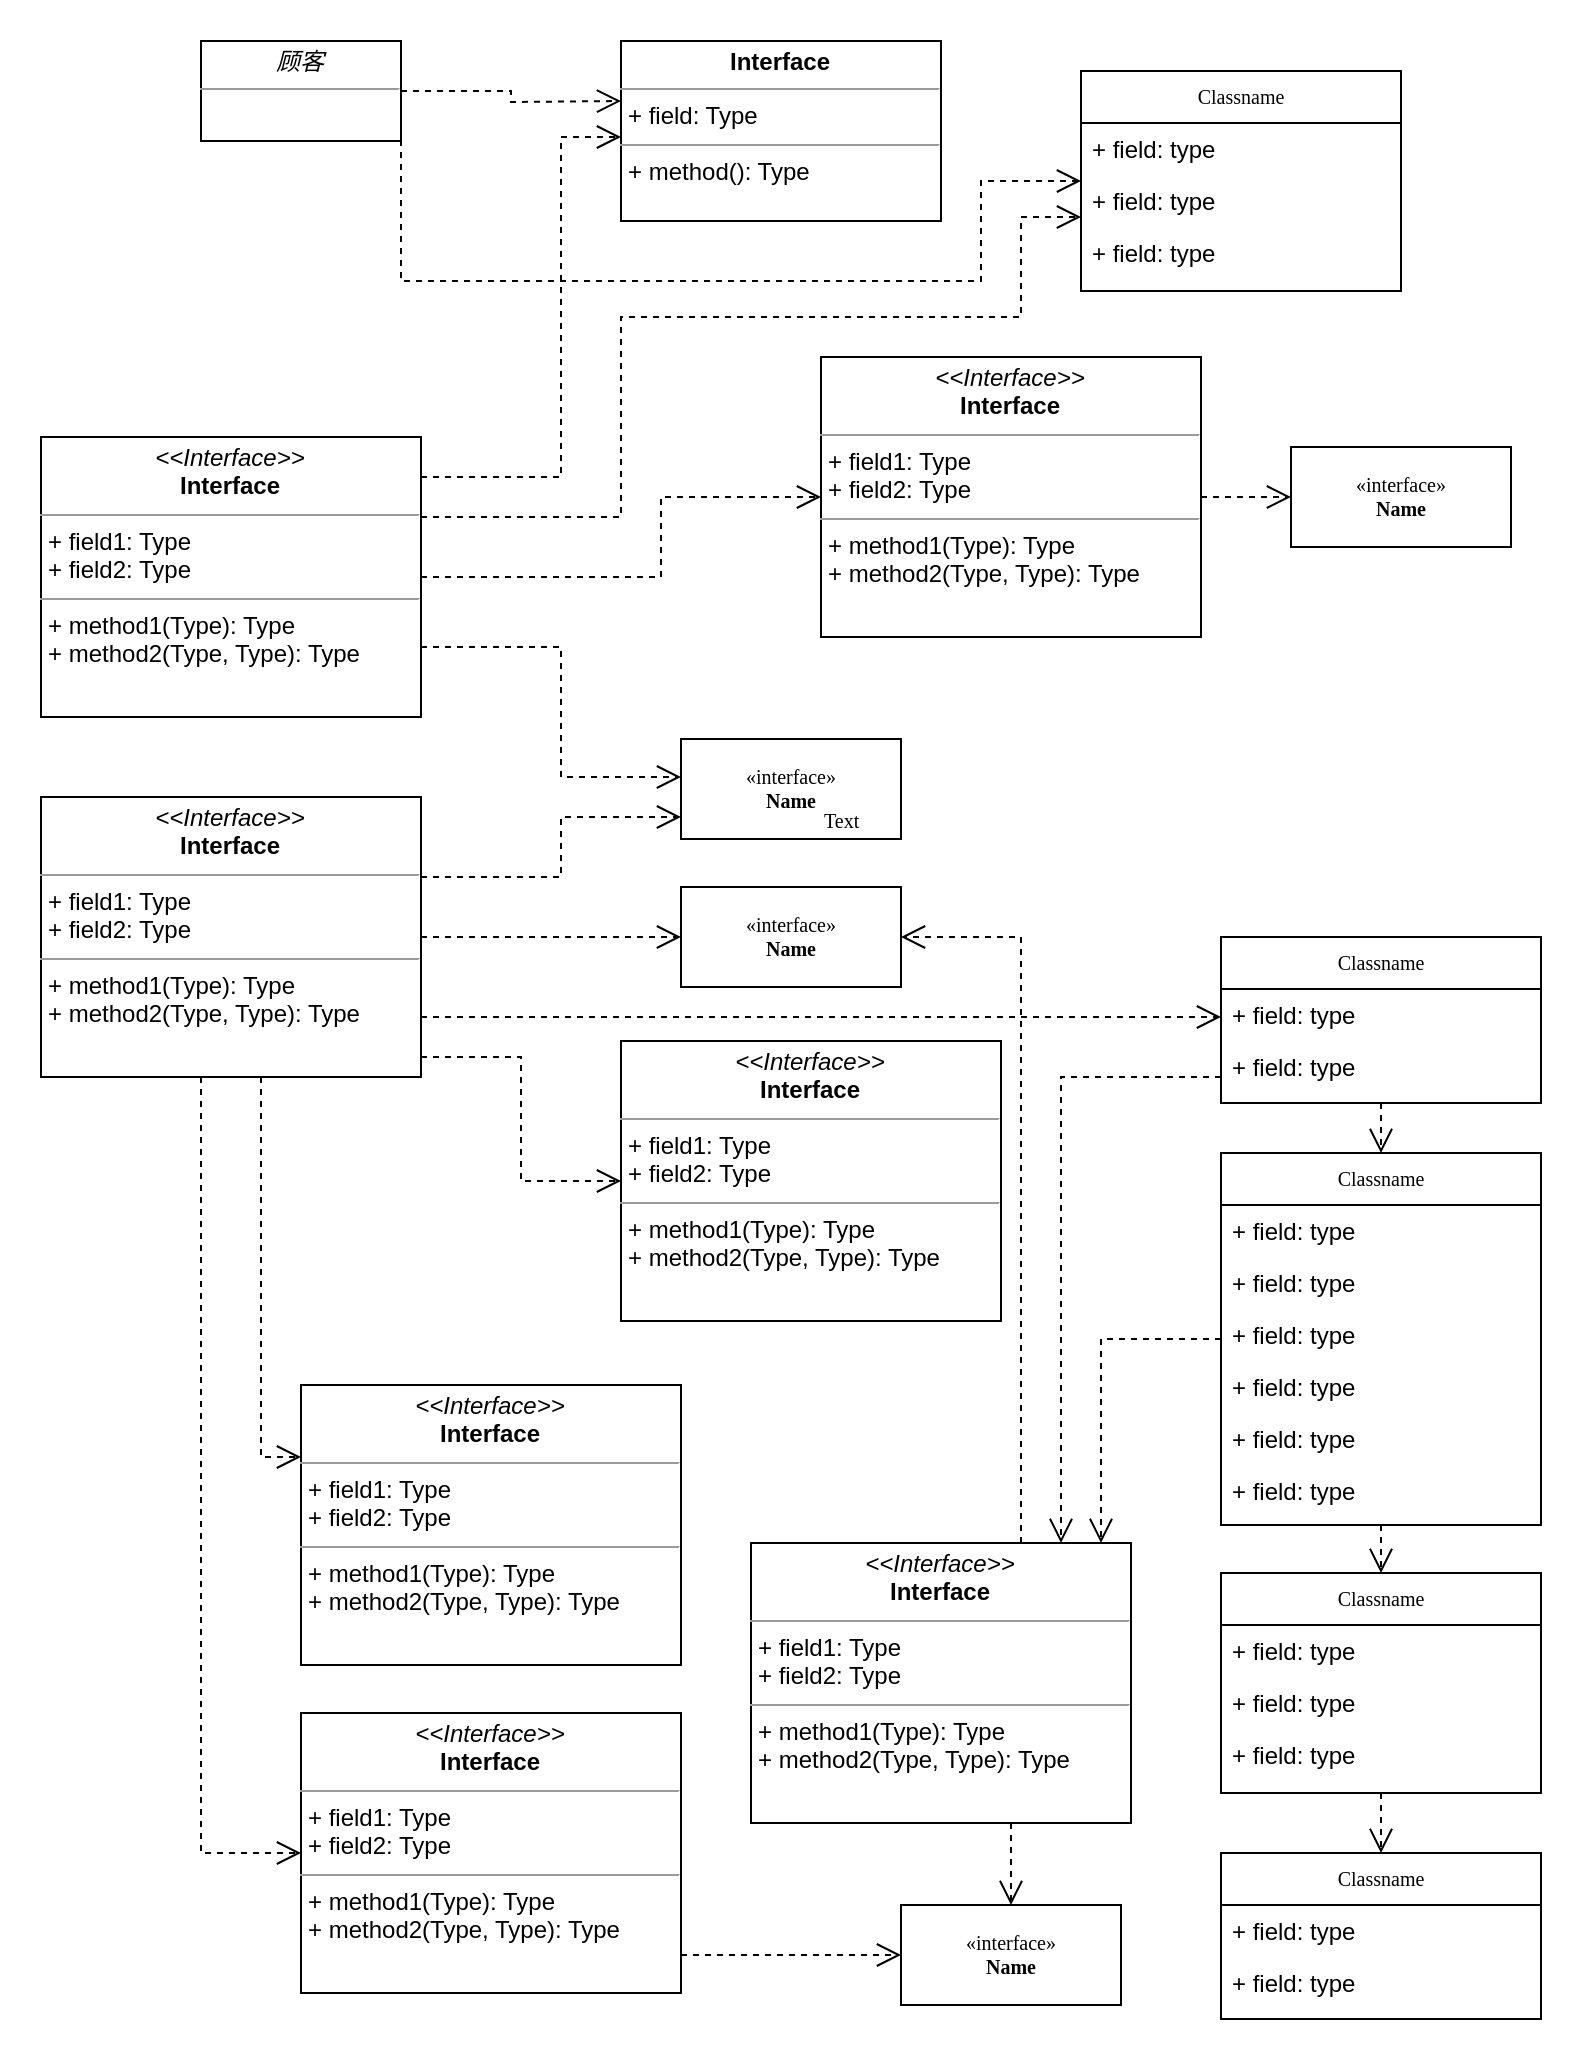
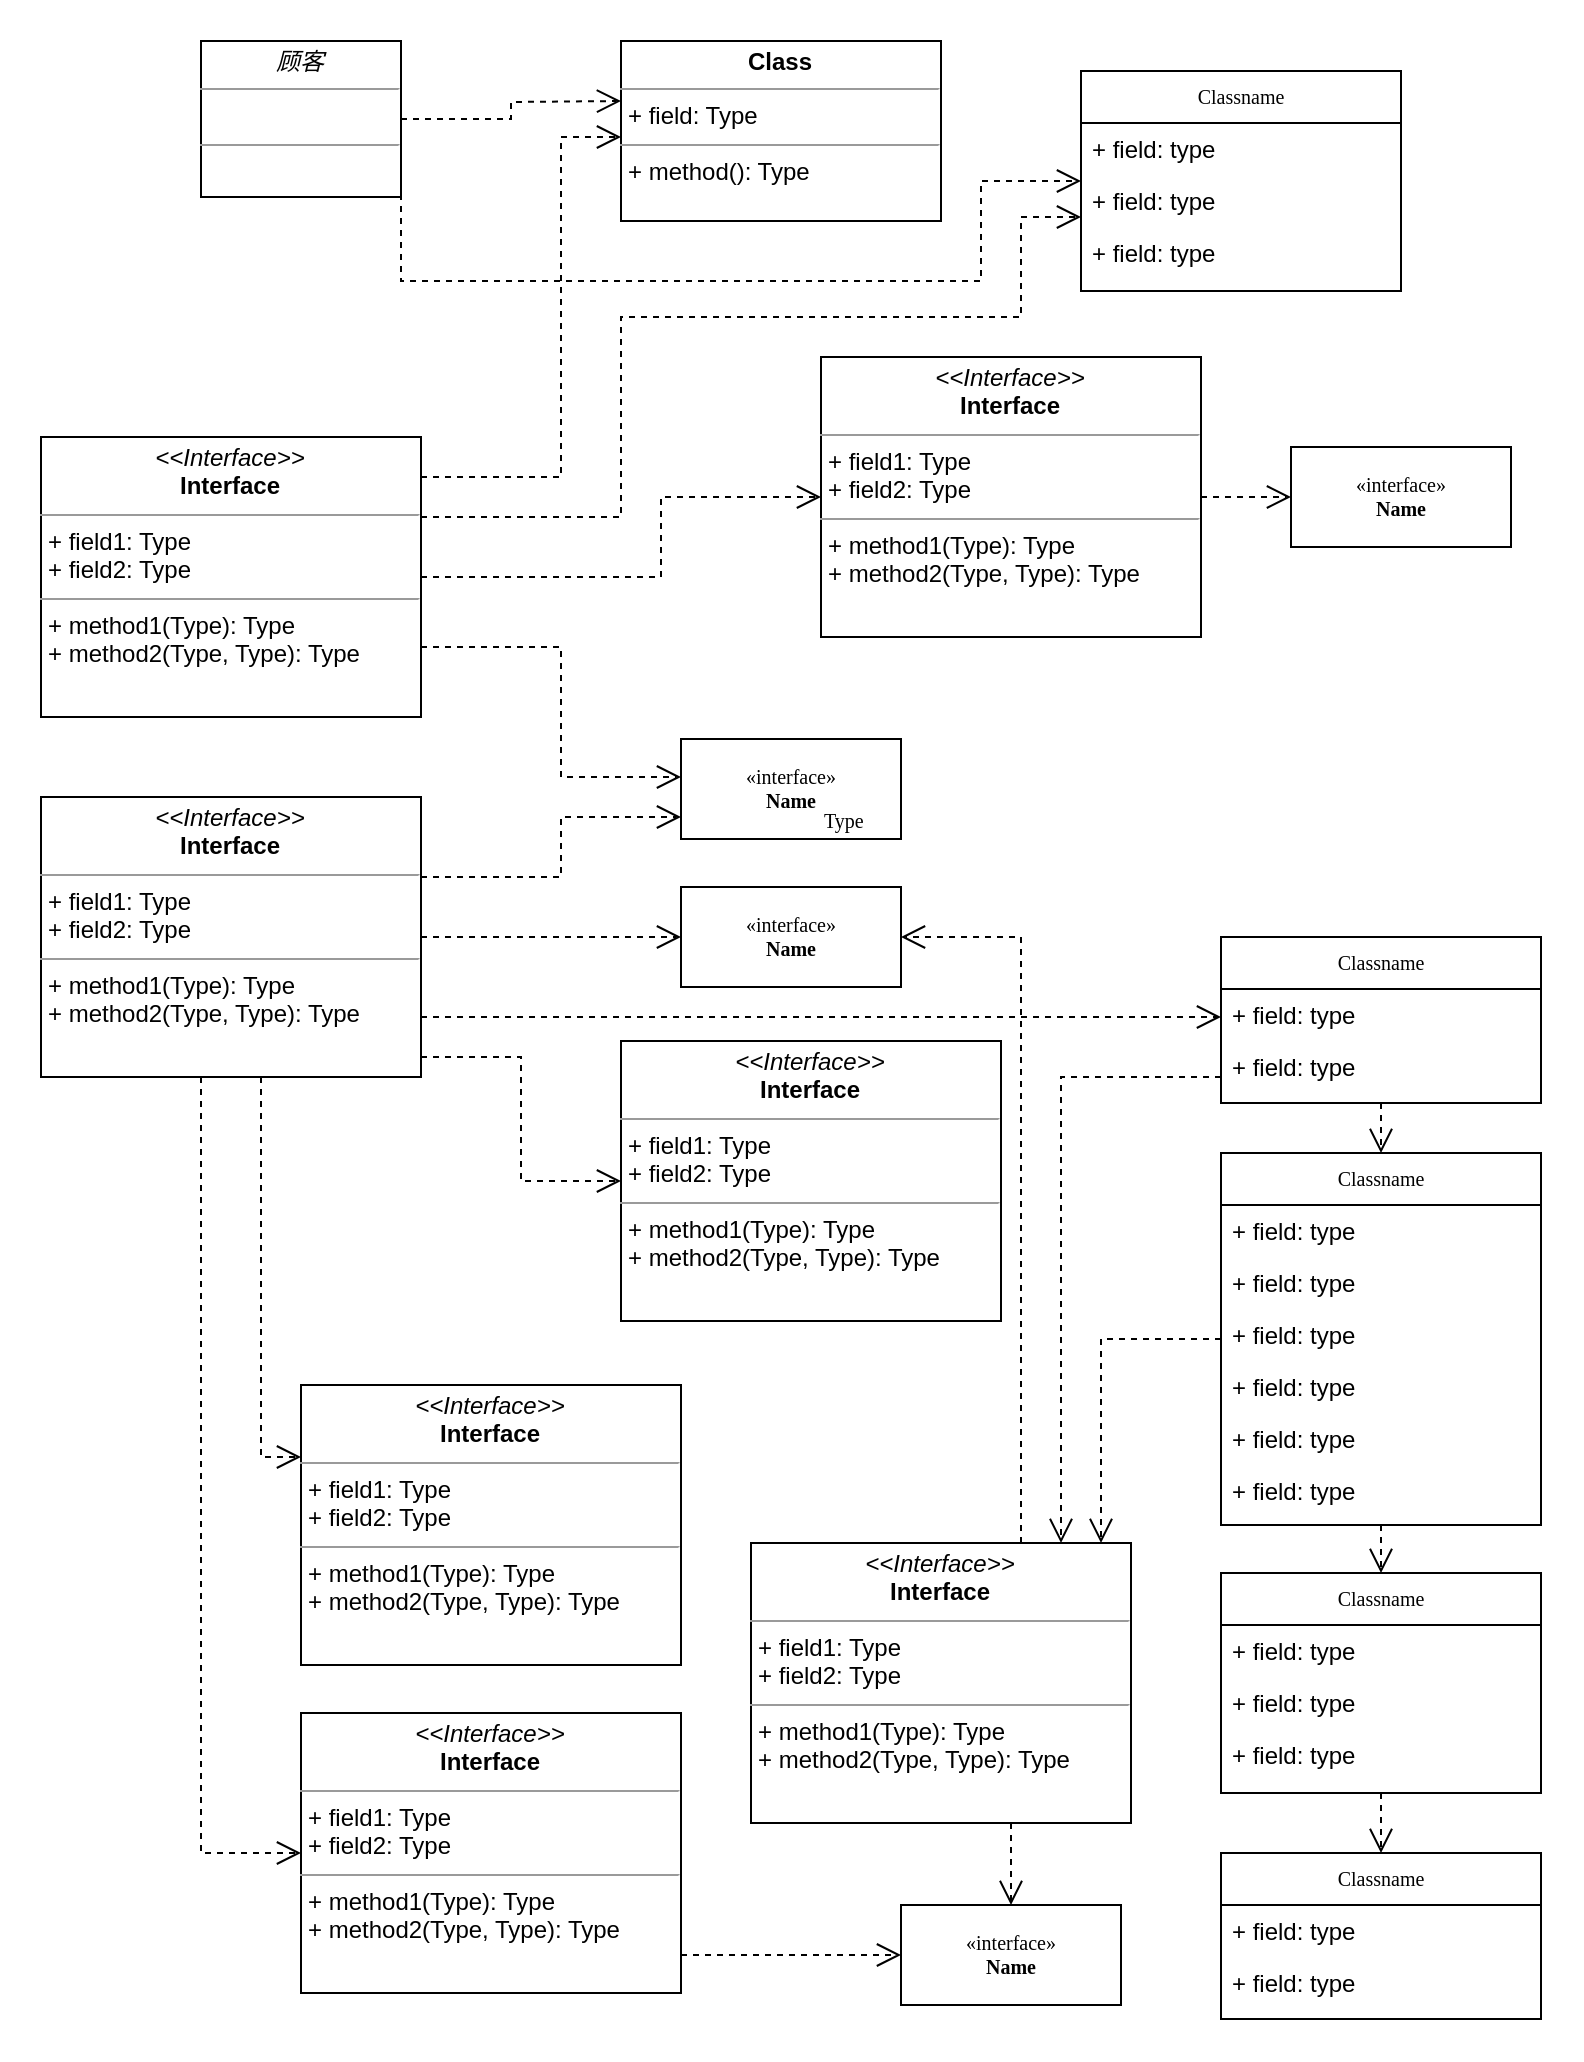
- <mxCell id="57" value="&lt;p style=&quot;margin:0px;margin-top:4px;text-align:center;&quot;&gt;&lt;b&gt;Interface&lt;/b&gt;&lt;/p&gt;&lt;hr size=&quot;1&quot;/&gt;&lt;p style=&quot;margin:0px;margin-left:4px;&quot;&gt;+ field: Type&lt;/p&gt;&lt;hr size=&quot;1&quot;/&gt;&lt;p style=&quot;margin:0px;margin-left:4px;&quot;&gt;+ method(): Type&lt;/p&gt;" style="verticalAlign=top;align=left;overflow=fill;fontSize=12;fontFamily=Helvetica;html=1;" parent="1" vertex="1"><mxGeometry x="310" y="20" width="160" height="90" as="geometry" /></mxCell>
+ <mxCell id="57" value="&lt;p style=&quot;margin:0px;margin-top:4px;text-align:center;&quot;&gt;&lt;b&gt;Class&lt;/b&gt;&lt;/p&gt;&lt;hr size=&quot;1&quot;/&gt;&lt;p style=&quot;margin:0px;margin-left:4px;&quot;&gt;+ field: Type&lt;/p&gt;&lt;hr size=&quot;1&quot;/&gt;&lt;p style=&quot;margin:0px;margin-left:4px;&quot;&gt;+ method(): Type&lt;/p&gt;" style="verticalAlign=top;align=left;overflow=fill;fontSize=12;fontFamily=Helvetica;html=1;" parent="1" vertex="1"><mxGeometry x="310" y="20" width="160" height="90" as="geometry" /></mxCell>
- <mxCell id="43" value="&lt;p style=&quot;margin: 0px ; margin-top: 4px ; text-align: center&quot;&gt;&lt;i&gt;顾客&lt;/i&gt;&lt;/p&gt;&lt;hr size=&quot;1&quot;&gt;&lt;p style=&quot;margin: 0px ; margin-left: 4px&quot;&gt;&lt;br&gt;&lt;/p&gt;&lt;hr size=&quot;1&quot;&gt;&lt;p style=&quot;margin: 0px ; margin-left: 4px&quot;&gt;&lt;br&gt;&lt;/p&gt;" style="verticalAlign=top;align=left;overflow=fill;fontSize=12;fontFamily=Helvetica;html=1;rounded=0;shadow=0;comic=0;labelBackgroundColor=none;strokeWidth=1" parent="1" vertex="1"><mxGeometry x="100" y="20" width="100" height="50" as="geometry" /></mxCell>
+ <mxCell id="43" value="&lt;p style=&quot;margin: 0px ; margin-top: 4px ; text-align: center&quot;&gt;&lt;i&gt;顾客&lt;/i&gt;&lt;/p&gt;&lt;hr size=&quot;1&quot;&gt;&lt;p style=&quot;margin: 0px ; margin-left: 4px&quot;&gt;&lt;br&gt;&lt;/p&gt;&lt;hr size=&quot;1&quot;&gt;&lt;p style=&quot;margin: 0px ; margin-left: 4px&quot;&gt;&lt;br&gt;&lt;/p&gt;" style="verticalAlign=top;align=left;overflow=fill;fontSize=12;fontFamily=Helvetica;html=1;rounded=0;shadow=0;comic=0;labelBackgroundColor=none;strokeWidth=1" parent="1" vertex="1"><mxGeometry x="100" y="20" width="100" height="78" as="geometry" /></mxCell>
- <mxCell id="39" value="Text" style="text;html=1;resizable=0;points=[];autosize=1;align=left;verticalAlign=top;spacingTop=-4;fontSize=10;fontFamily=Verdana;fontColor=#000000;" parent="1" vertex="1"><mxGeometry x="410" y="402" width="40" height="10" as="geometry" /></mxCell>
+ <mxCell id="39" value="Type" style="text;html=1;resizable=0;points=[];autosize=1;align=left;verticalAlign=top;spacingTop=-4;fontSize=10;fontFamily=Verdana;fontColor=#000000;" parent="1" vertex="1"><mxGeometry x="410" y="402" width="40" height="10" as="geometry" /></mxCell>
